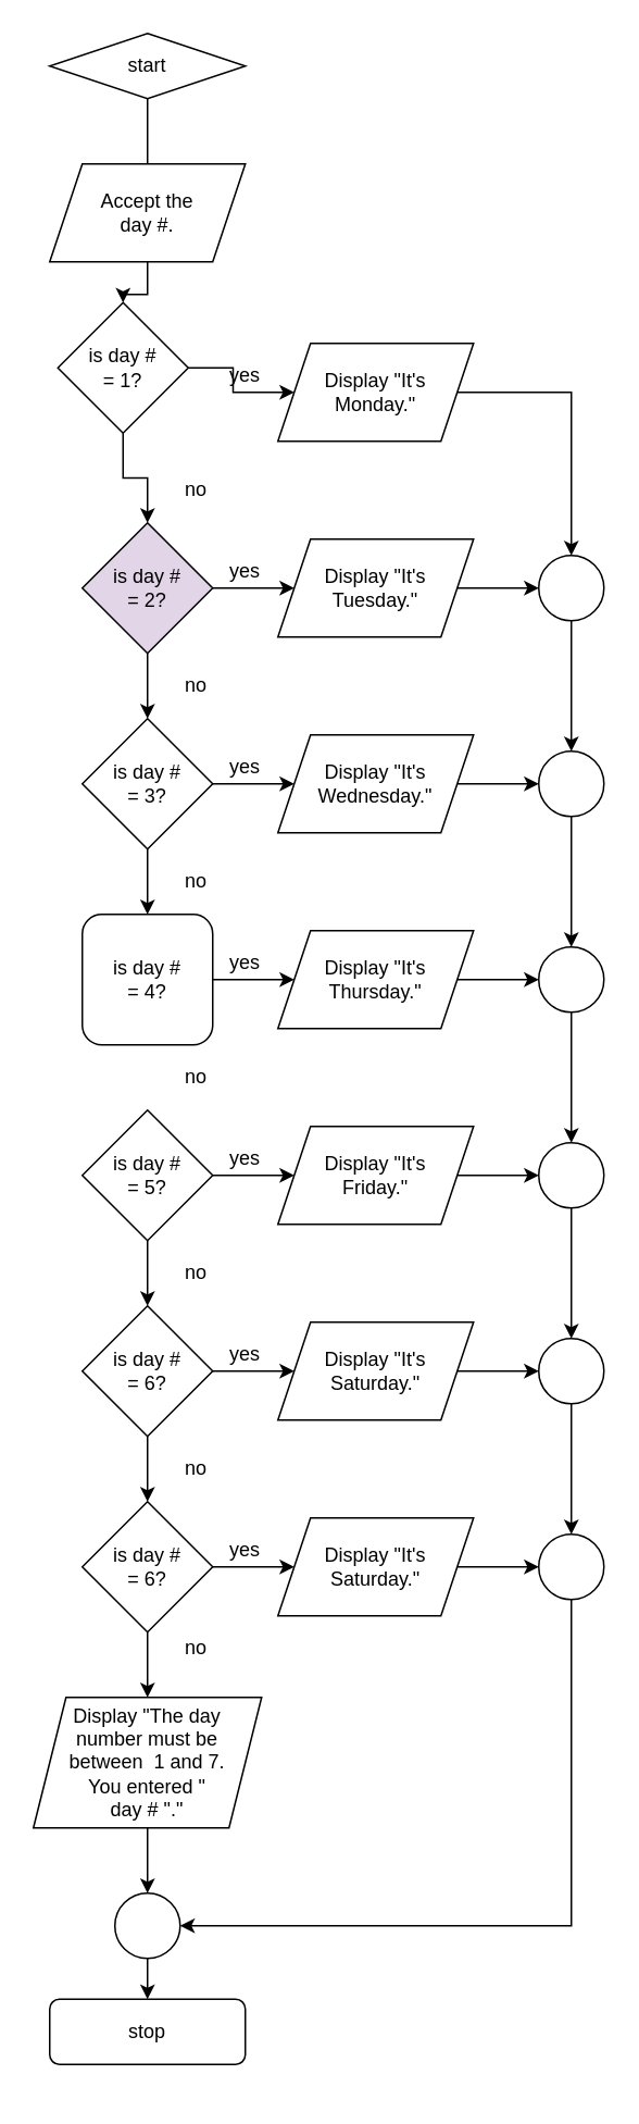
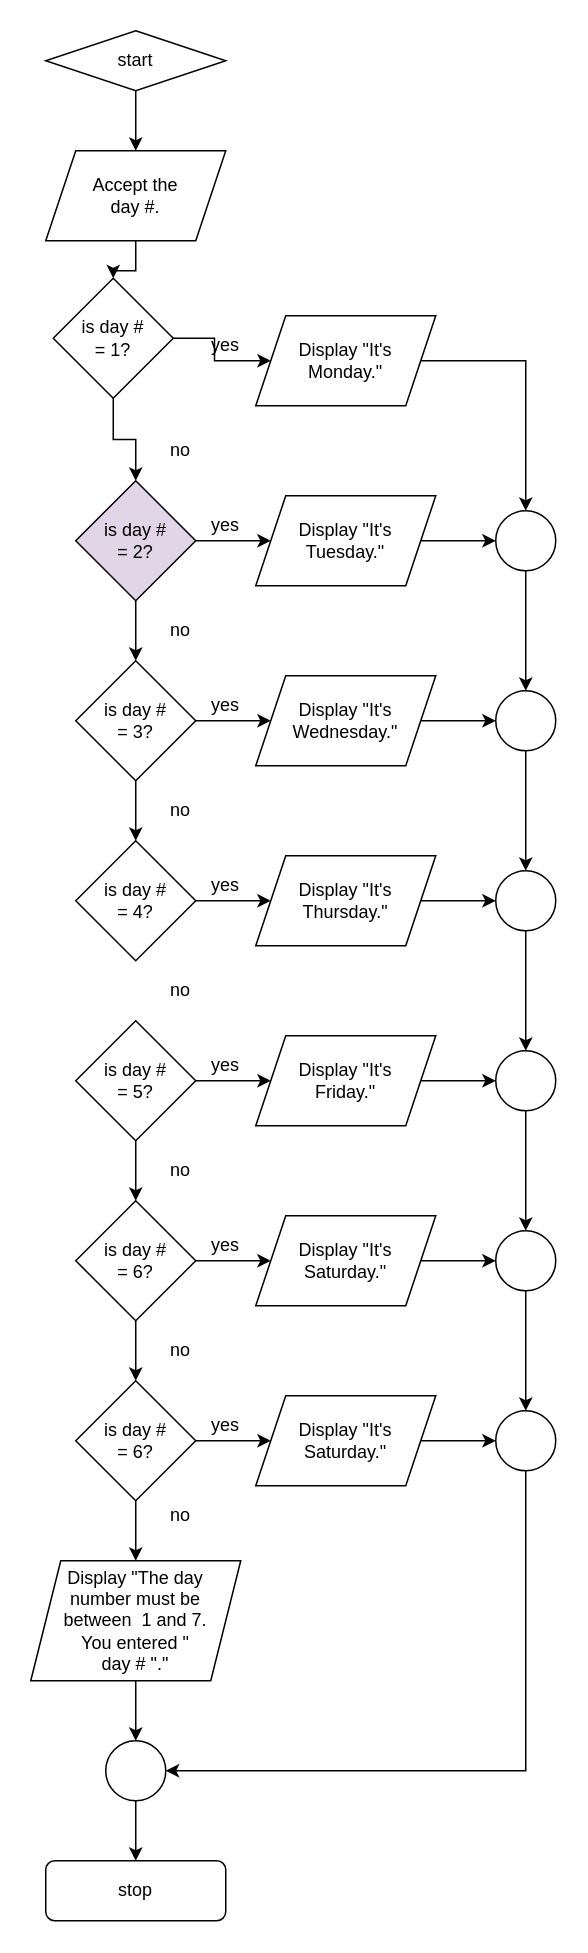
- <mxCell id="2" style="edgeStyle=orthogonalEdgeStyle;rounded=0;orthogonalLoop=1;jettySize=auto;html=1;entryX=0.5;entryY=0;entryDx=0;entryDy=0;endArrow=none;" edge="1" parent="1" source="3" target="5"><mxGeometry relative="1" as="geometry" /></mxCell>
+ <mxCell id="2" style="edgeStyle=orthogonalEdgeStyle;rounded=0;orthogonalLoop=1;jettySize=auto;html=1;entryX=0.5;entryY=0;entryDx=0;entryDy=0;" edge="1" parent="1" source="3" target="5"><mxGeometry relative="1" as="geometry" /></mxCell>
- <mxCell id="27" value="is day #&lt;br&gt;= 4?" style="whiteSpace=wrap;html=1;rounded=1;" vertex="1" parent="1"><mxGeometry x="50" y="560" width="80" height="80" as="geometry" /></mxCell>
+ <mxCell id="27" value="is day #&lt;br&gt;= 4?" style="rhombus;whiteSpace=wrap;html=1;" vertex="1" parent="1"><mxGeometry x="50" y="560" width="80" height="80" as="geometry" /></mxCell>
- <mxCell id="69" value="stop" style="rounded=1;whiteSpace=wrap;html=1;" vertex="1" parent="1"><mxGeometry x="30" y="1225" width="120" height="40" as="geometry" /></mxCell>
+ <mxCell id="69" value="stop" style="rounded=1;whiteSpace=wrap;html=1;" vertex="1" parent="1"><mxGeometry x="30" y="1240" width="120" height="40" as="geometry" /></mxCell>
